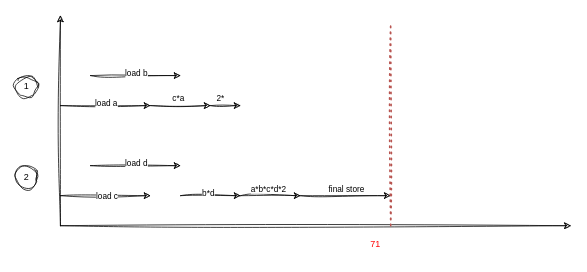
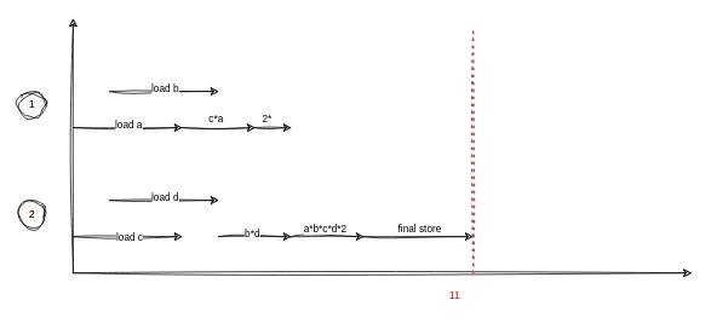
- <mxCell id="20" value="1" style="ellipse;whiteSpace=wrap;html=1;aspect=fixed;sketch=1;curveFitting=1;jiggle=2;" vertex="1" parent="1"><mxGeometry x="20" y="100" width="30" height="30" as="geometry" /></mxCell>
+ <mxCell id="20" value="1" style="ellipse;whiteSpace=wrap;html=1;aspect=fixed;sketch=1;curveFitting=1;jiggle=2;fillColor=#dae8fc;" vertex="1" parent="1"><mxGeometry x="20" y="100" width="30" height="30" as="geometry" /></mxCell>
- <mxCell id="21" value="&lt;div&gt;2&lt;/div&gt;" style="ellipse;whiteSpace=wrap;html=1;aspect=fixed;sketch=1;curveFitting=1;jiggle=2;" vertex="1" parent="1"><mxGeometry x="20" y="220" width="30" height="30" as="geometry" /></mxCell>
+ <mxCell id="21" value="&lt;div&gt;2&lt;/div&gt;" style="ellipse;whiteSpace=wrap;html=1;aspect=fixed;sketch=1;curveFitting=1;jiggle=2;fillColor=#ffe6cc;" vertex="1" parent="1"><mxGeometry x="20" y="220" width="30" height="30" as="geometry" /></mxCell>
- <mxCell id="24" value="&lt;font color=&quot;#FF0000&quot;&gt;71&lt;/font&gt;" style="text;html=1;strokeColor=none;fillColor=none;align=center;verticalAlign=middle;whiteSpace=wrap;rounded=0;fontColor=#0000FF;" vertex="1" parent="1"><mxGeometry x="470" y="310" width="60" height="30" as="geometry" /></mxCell>
+ <mxCell id="24" value="&lt;font color=&quot;#FF0000&quot;&gt;11&lt;/font&gt;" style="text;html=1;strokeColor=none;fillColor=none;align=center;verticalAlign=middle;whiteSpace=wrap;rounded=0;fontColor=#0000FF;" vertex="1" parent="1"><mxGeometry x="470" y="310" width="60" height="30" as="geometry" /></mxCell>
